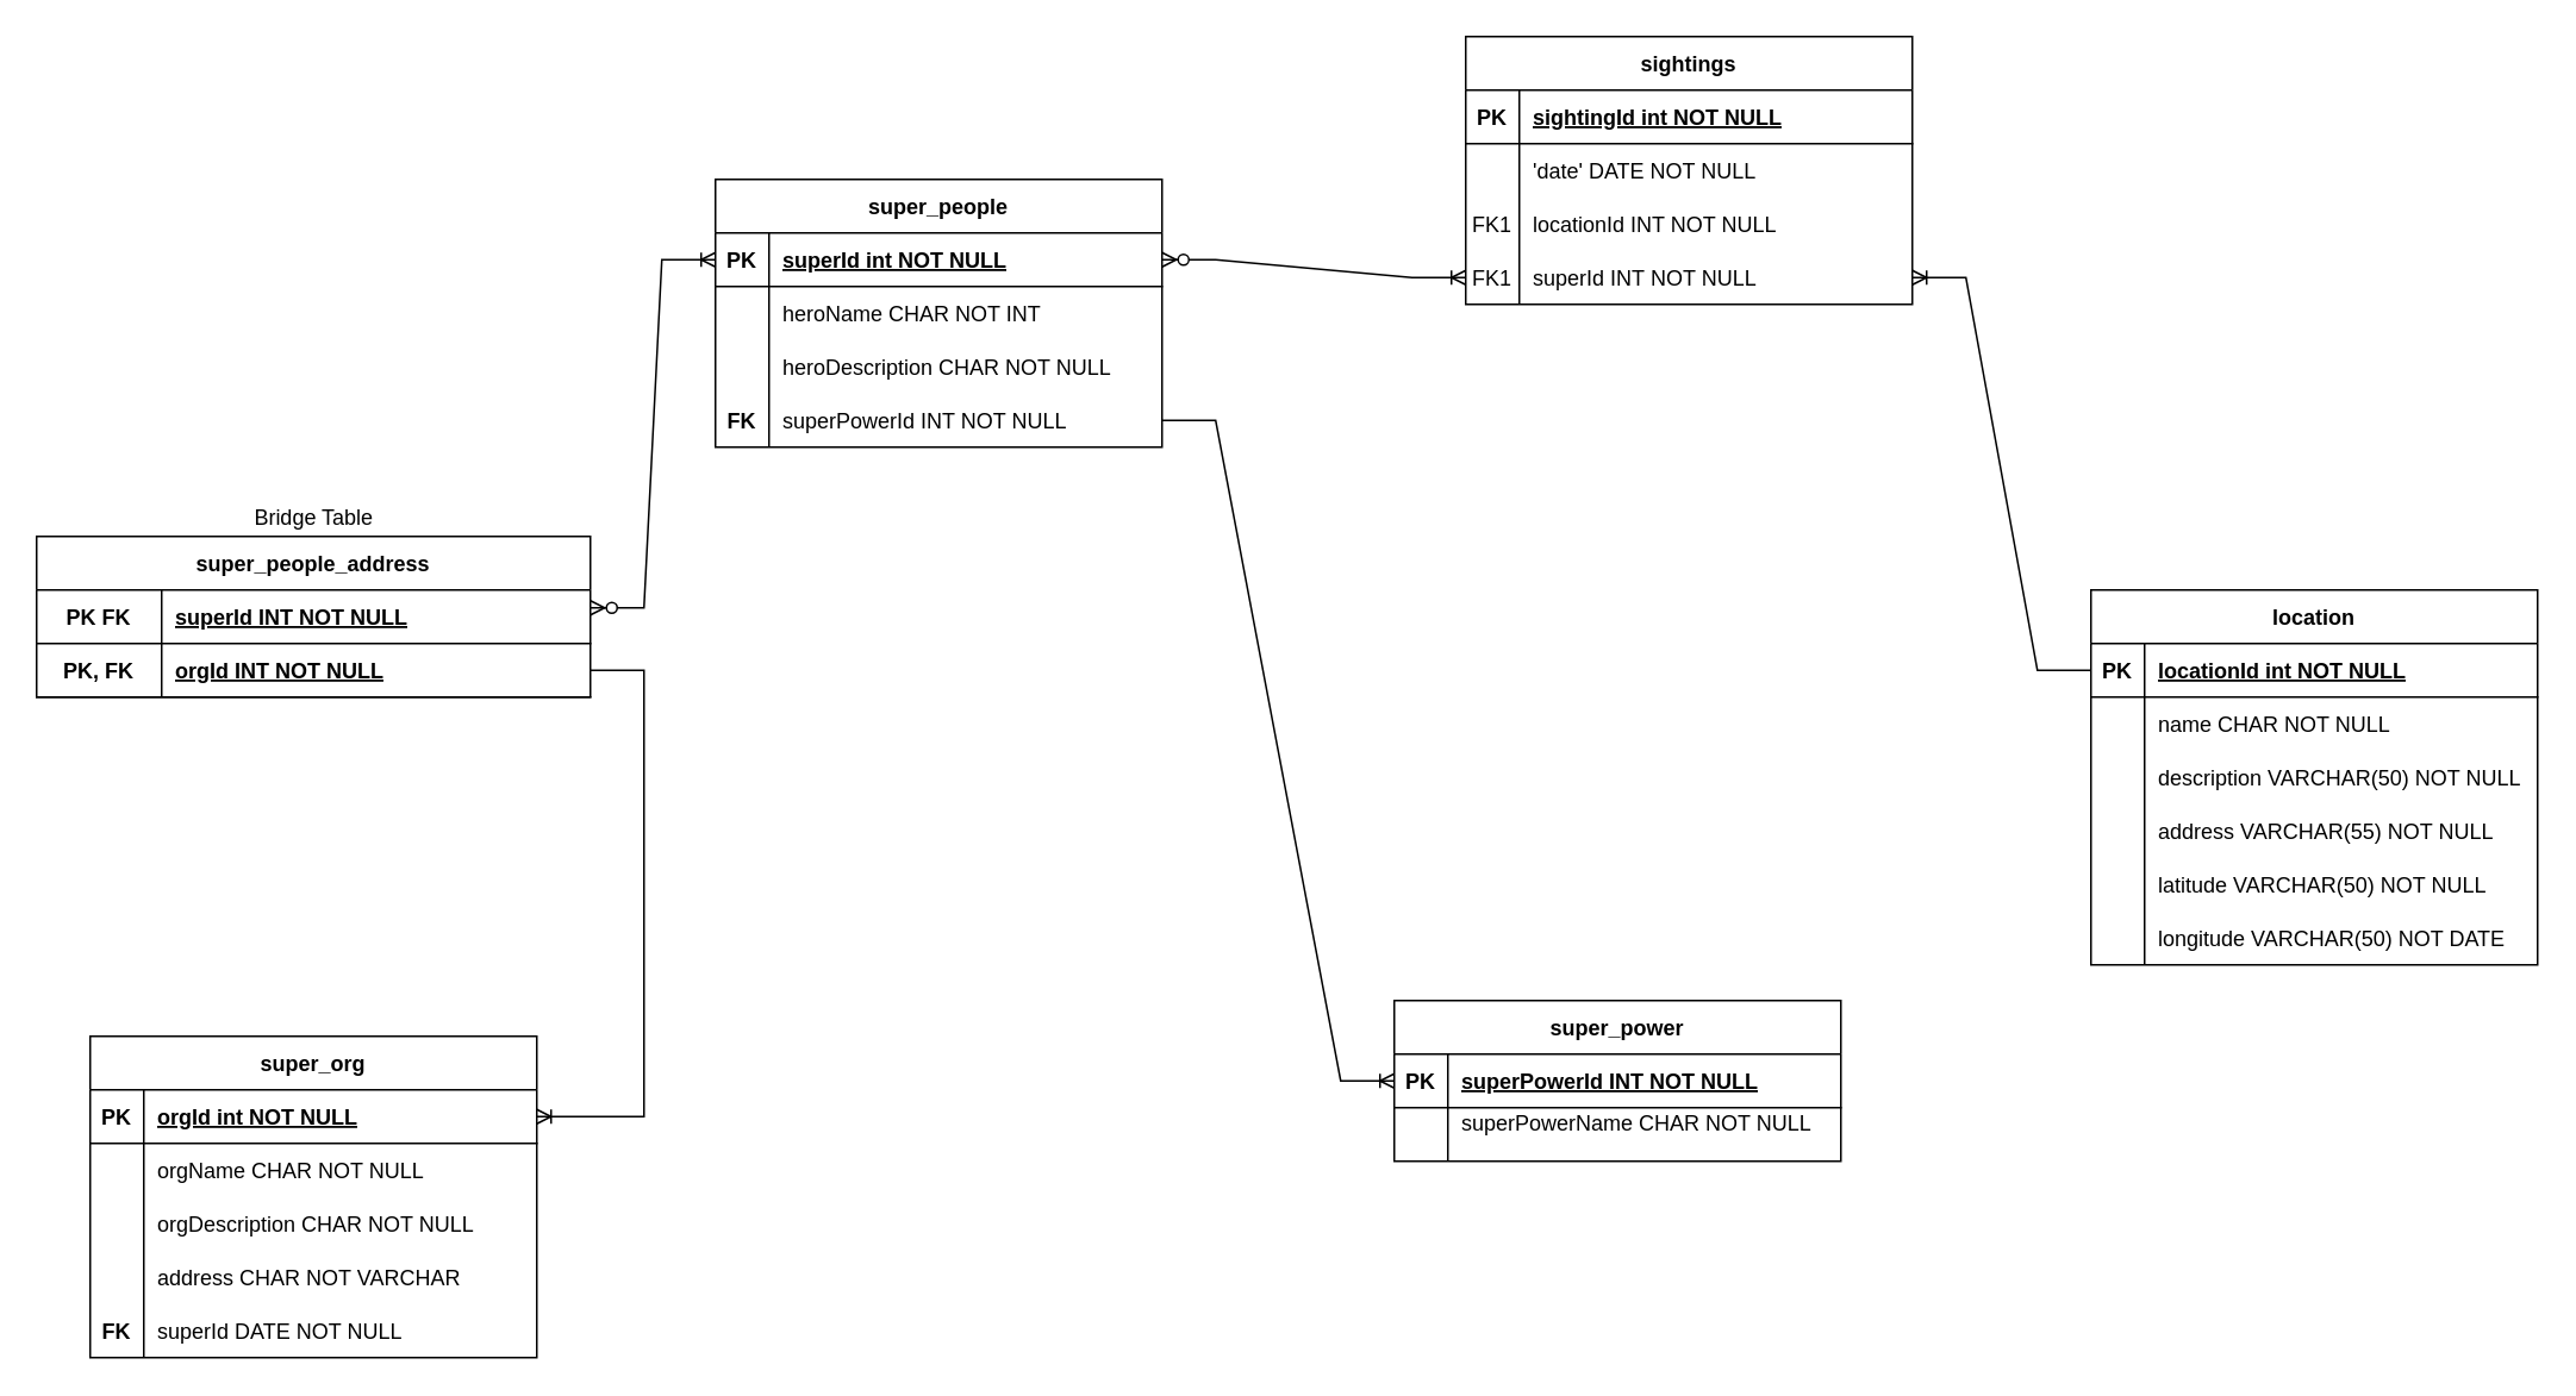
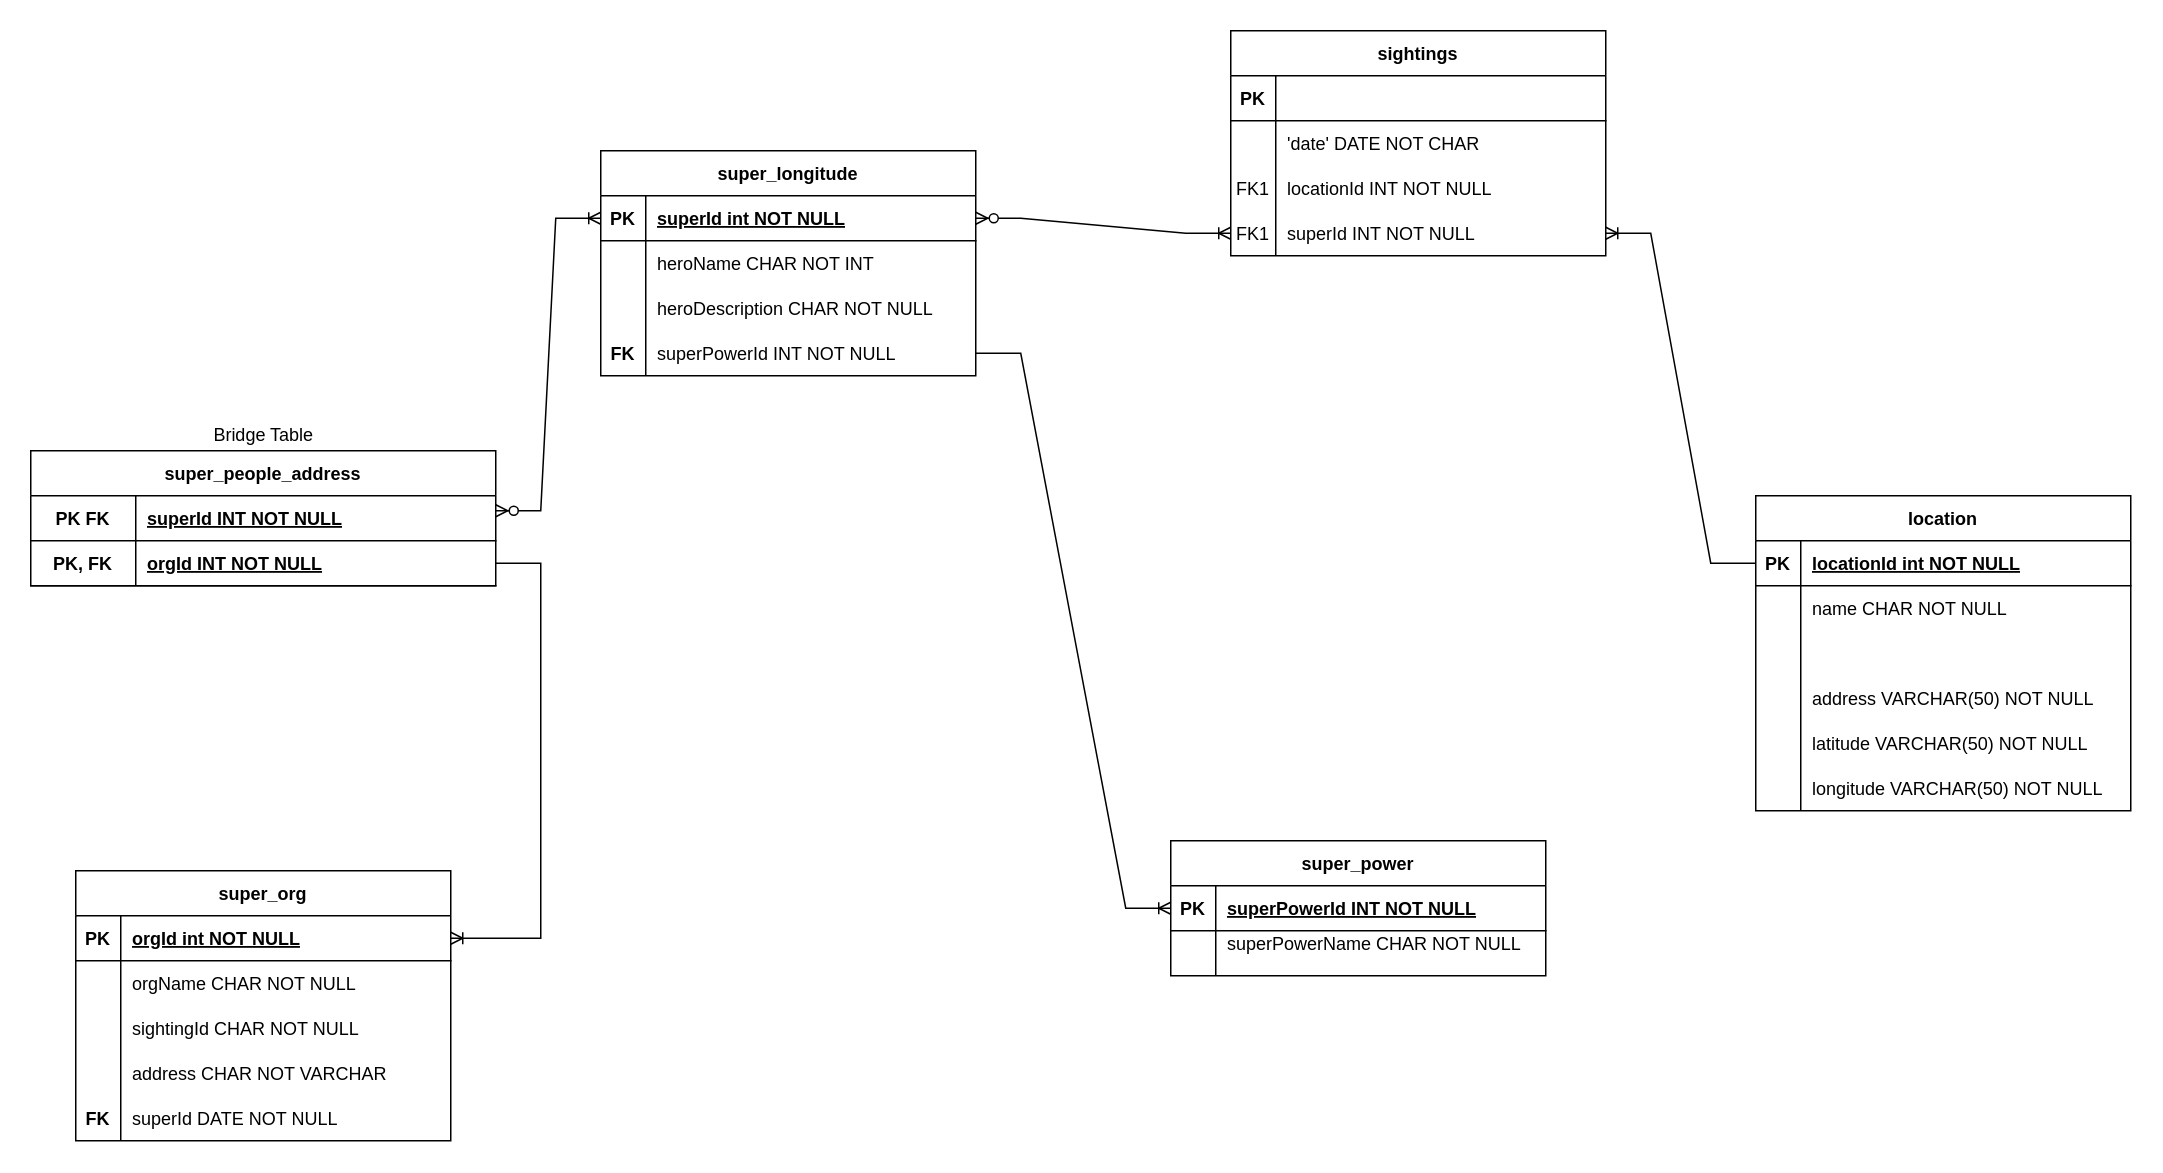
- <mxCell id="21" value="sightingId int NOT NULL " style="shape=partialRectangle;overflow=hidden;connectable=0;fillColor=none;top=0;left=0;bottom=0;right=0;align=left;spacingLeft=6;fontStyle=5;" parent="19" vertex="1"><mxGeometry x="30" width="220" height="30" as="geometry"><mxRectangle width="220" height="30" as="alternateBounds" /></mxGeometry></mxCell>
- <mxCell id="24" value="'date' DATE NOT NULL" style="shape=partialRectangle;overflow=hidden;connectable=0;fillColor=none;top=0;left=0;bottom=0;right=0;align=left;spacingLeft=6;" parent="22" vertex="1"><mxGeometry x="30" width="220" height="30" as="geometry"><mxRectangle width="220" height="30" as="alternateBounds" /></mxGeometry></mxCell>
+ <mxCell id="24" value="'date' DATE NOT CHAR" style="shape=partialRectangle;overflow=hidden;connectable=0;fillColor=none;top=0;left=0;bottom=0;right=0;align=left;spacingLeft=6;" parent="22" vertex="1"><mxGeometry x="30" width="220" height="30" as="geometry"><mxRectangle width="220" height="30" as="alternateBounds" /></mxGeometry></mxCell>
- <mxCell id="31" value="super_people" style="shape=table;startSize=30;container=1;collapsible=1;childLayout=tableLayout;fixedRows=1;rowLines=0;fontStyle=1;align=center;resizeLast=1;" parent="1" vertex="1"><mxGeometry x="400" y="100" width="250" height="150" as="geometry" /></mxCell>
+ <mxCell id="31" value="super_longitude" style="shape=table;startSize=30;container=1;collapsible=1;childLayout=tableLayout;fixedRows=1;rowLines=0;fontStyle=1;align=center;resizeLast=1;" parent="1" vertex="1"><mxGeometry x="400" y="100" width="250" height="150" as="geometry" /></mxCell>
- <mxCell id="60" value="description VARCHAR(50) NOT NULL" style="shape=partialRectangle;overflow=hidden;connectable=0;fillColor=none;top=0;left=0;bottom=0;right=0;align=left;spacingLeft=6;" parent="58" vertex="1"><mxGeometry x="30" width="220" height="30" as="geometry"><mxRectangle width="220" height="30" as="alternateBounds" /></mxGeometry></mxCell>
- <mxCell id="63" value="address VARCHAR(55) NOT NULL" style="shape=partialRectangle;overflow=hidden;connectable=0;fillColor=none;top=0;left=0;bottom=0;right=0;align=left;spacingLeft=6;" parent="61" vertex="1"><mxGeometry x="30" width="220" height="30" as="geometry"><mxRectangle width="220" height="30" as="alternateBounds" /></mxGeometry></mxCell>
+ <mxCell id="63" value="address VARCHAR(50) NOT NULL" style="shape=partialRectangle;overflow=hidden;connectable=0;fillColor=none;top=0;left=0;bottom=0;right=0;align=left;spacingLeft=6;" parent="61" vertex="1"><mxGeometry x="30" width="220" height="30" as="geometry"><mxRectangle width="220" height="30" as="alternateBounds" /></mxGeometry></mxCell>
- <mxCell id="69" value="longitude VARCHAR(50) NOT DATE" style="shape=partialRectangle;overflow=hidden;connectable=0;fillColor=none;top=0;left=0;bottom=0;right=0;align=left;spacingLeft=6;" parent="67" vertex="1"><mxGeometry x="30" width="220" height="30" as="geometry"><mxRectangle width="220" height="30" as="alternateBounds" /></mxGeometry></mxCell>
+ <mxCell id="69" value="longitude VARCHAR(50) NOT NULL" style="shape=partialRectangle;overflow=hidden;connectable=0;fillColor=none;top=0;left=0;bottom=0;right=0;align=left;spacingLeft=6;" parent="67" vertex="1"><mxGeometry x="30" width="220" height="30" as="geometry"><mxRectangle width="220" height="30" as="alternateBounds" /></mxGeometry></mxCell>
- <mxCell id="11" value="orgDescription CHAR NOT NULL" style="shape=partialRectangle;overflow=hidden;connectable=0;fillColor=none;top=0;left=0;bottom=0;right=0;align=left;spacingLeft=6;" parent="9" vertex="1"><mxGeometry x="30" width="220" height="30" as="geometry"><mxRectangle width="220" height="30" as="alternateBounds" /></mxGeometry></mxCell>
+ <mxCell id="11" value="sightingId CHAR NOT NULL" style="shape=partialRectangle;overflow=hidden;connectable=0;fillColor=none;top=0;left=0;bottom=0;right=0;align=left;spacingLeft=6;" parent="9" vertex="1"><mxGeometry x="30" width="220" height="30" as="geometry"><mxRectangle width="220" height="30" as="alternateBounds" /></mxGeometry></mxCell>
